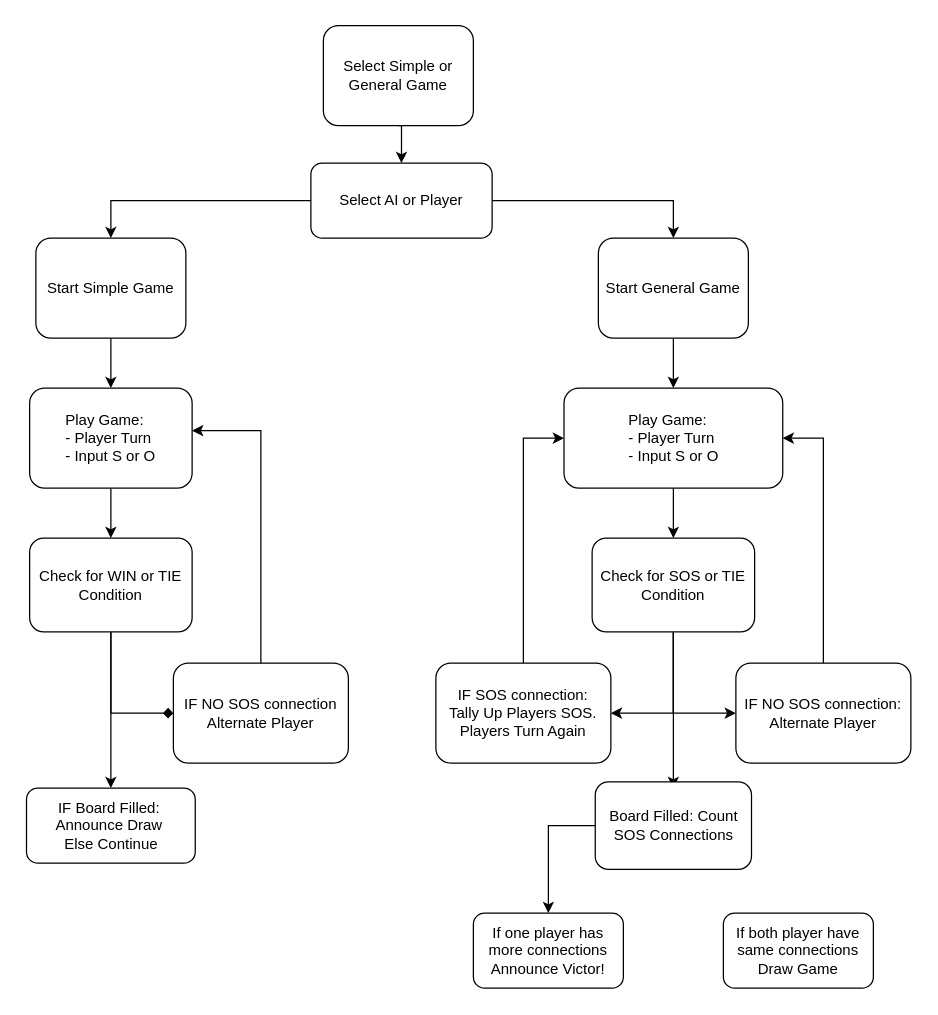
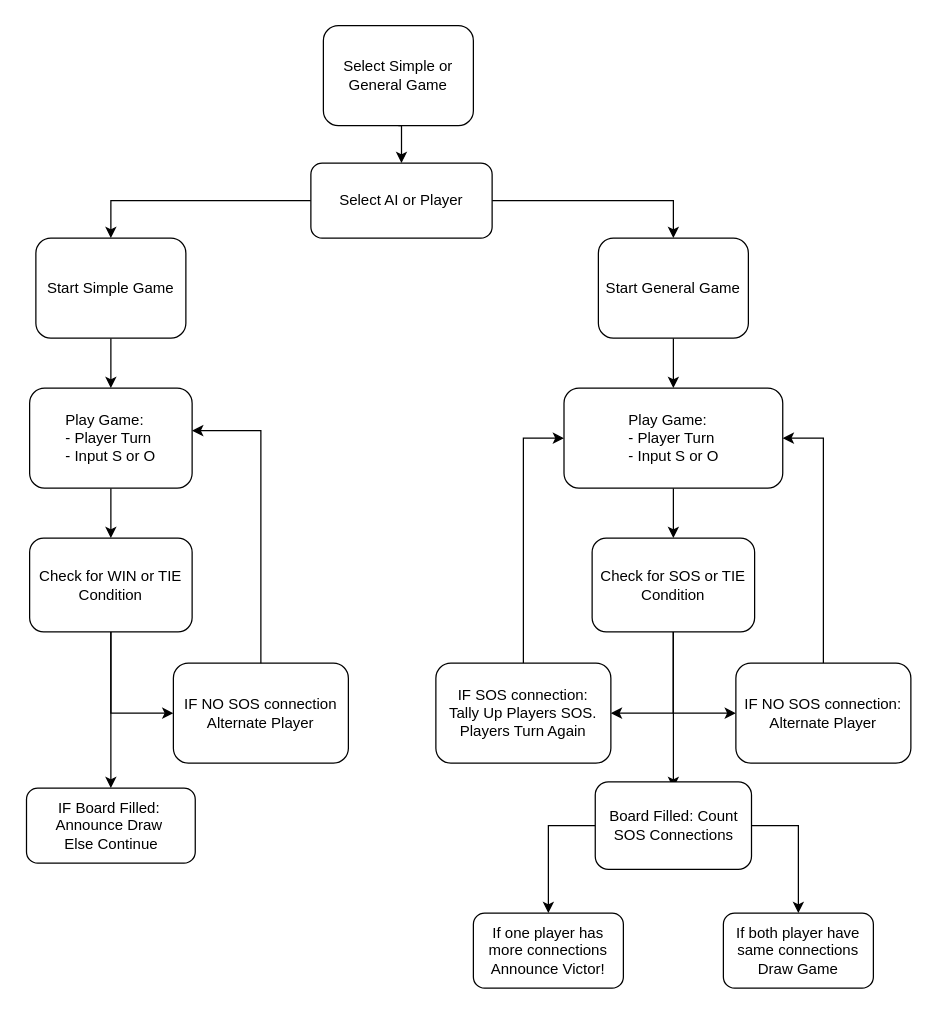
- <mxCell id="9" style="edgeStyle=orthogonalEdgeStyle;rounded=0;orthogonalLoop=1;jettySize=auto;html=1;exitX=0.5;exitY=1;exitDx=0;exitDy=0;entryX=0;entryY=0.5;entryDx=0;entryDy=0;endArrow=diamond;" edge="1" parent="1" source="11" target="14"><mxGeometry relative="1" as="geometry" /></mxCell>
+ <mxCell id="9" style="edgeStyle=orthogonalEdgeStyle;rounded=0;orthogonalLoop=1;jettySize=auto;html=1;exitX=0.5;exitY=1;exitDx=0;exitDy=0;entryX=0;entryY=0.5;entryDx=0;entryDy=0;" edge="1" parent="1" source="11" target="14"><mxGeometry relative="1" as="geometry" /></mxCell>
+ <mxCell id="26" style="edgeStyle=orthogonalEdgeStyle;rounded=0;orthogonalLoop=1;jettySize=auto;html=1;exitX=1;exitY=0.5;exitDx=0;exitDy=0;entryX=0.5;entryY=0;entryDx=0;entryDy=0;" edge="1" parent="1" source="27" target="29"><mxGeometry relative="1" as="geometry" /></mxCell>
